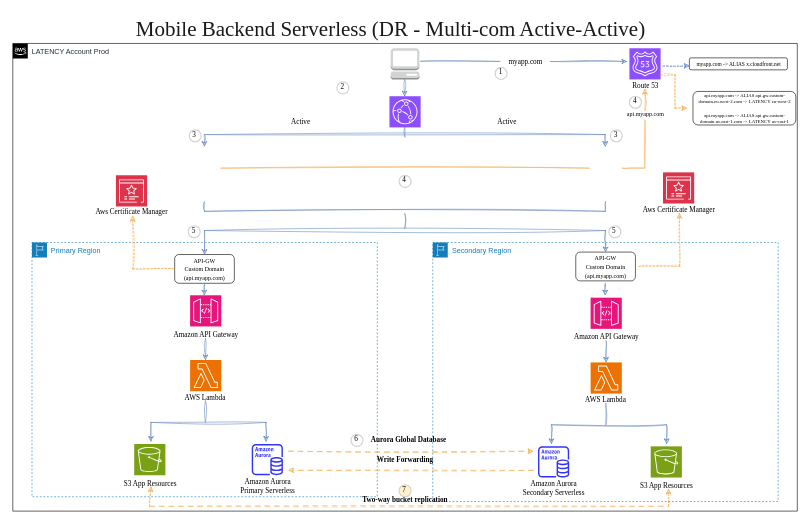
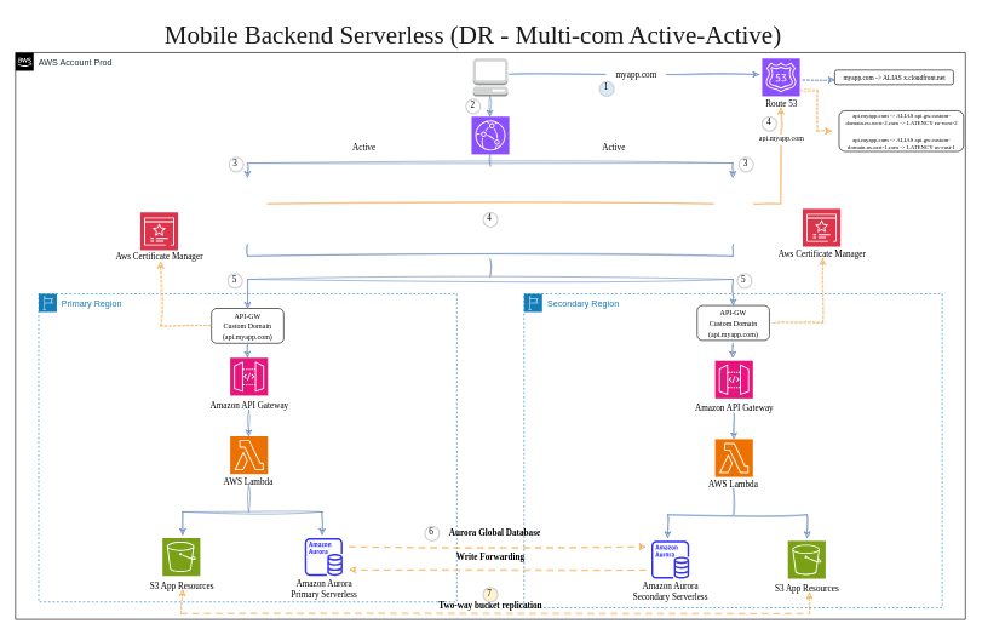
- <mxCell id="3" value="LATENCY Account Prod" style="points=[[0,0],[0.25,0],[0.5,0],[0.75,0],[1,0],[1,0.25],[1,0.5],[1,0.75],[1,1],[0.75,1],[0.5,1],[0.25,1],[0,1],[0,0.75],[0,0.5],[0,0.25]];outlineConnect=0;gradientColor=none;html=1;whiteSpace=wrap;fontSize=12;fontStyle=0;container=1;pointerEvents=0;collapsible=0;recursiveResize=0;shape=mxgraph.aws4.group;grIcon=mxgraph.aws4.group_aws_cloud_alt;strokeColor=#000000;fillColor=none;verticalAlign=top;align=left;spacingLeft=30;fontColor=#232F3E;dashed=0;" parent="1" vertex="1"><mxGeometry x="20" y="72" width="1308.5" height="780" as="geometry" /></mxCell>
+ <mxCell id="3" value="AWS Account Prod" style="points=[[0,0],[0.25,0],[0.5,0],[0.75,0],[1,0],[1,0.25],[1,0.5],[1,0.75],[1,1],[0.75,1],[0.5,1],[0.25,1],[0,1],[0,0.75],[0,0.5],[0,0.25]];outlineConnect=0;gradientColor=none;html=1;whiteSpace=wrap;fontSize=12;fontStyle=0;container=1;pointerEvents=0;collapsible=0;recursiveResize=0;shape=mxgraph.aws4.group;grIcon=mxgraph.aws4.group_aws_cloud_alt;strokeColor=#000000;fillColor=none;verticalAlign=top;align=left;spacingLeft=30;fontColor=#232F3E;dashed=0;" parent="1" vertex="1"><mxGeometry x="20" y="72" width="1308.5" height="780" as="geometry" /></mxCell>
- <mxCell id="57" value="1" style="ellipse;whiteSpace=wrap;html=1;aspect=fixed;strokeWidth=2;fontFamily=Tahoma;spacingBottom=4;spacingRight=2;strokeColor=#d3d3d3;" vertex="1" parent="3"><mxGeometry x="804.5" y="40" width="20" height="20" as="geometry" /></mxCell>
+ <mxCell id="57" value="1" style="ellipse;whiteSpace=wrap;html=1;aspect=fixed;strokeWidth=2;fontFamily=Tahoma;spacingBottom=4;spacingRight=2;strokeColor=#d3d3d3;fillColor=#dae8fc;" vertex="1" parent="3"><mxGeometry x="804.5" y="40" width="20" height="20" as="geometry" /></mxCell>
- <mxCell id="58" value="2" style="ellipse;whiteSpace=wrap;html=1;aspect=fixed;strokeWidth=2;fontFamily=Tahoma;spacingBottom=4;spacingRight=2;strokeColor=#d3d3d3;" vertex="1" parent="3"><mxGeometry x="540.5" y="64" width="20" height="20" as="geometry" /></mxCell>
+ <mxCell id="58" value="2" style="ellipse;whiteSpace=wrap;html=1;aspect=fixed;strokeWidth=2;fontFamily=Tahoma;spacingBottom=4;spacingRight=2;strokeColor=#d3d3d3;" vertex="1" parent="3"><mxGeometry x="620.5" y="64" width="20" height="20" as="geometry" /></mxCell>
